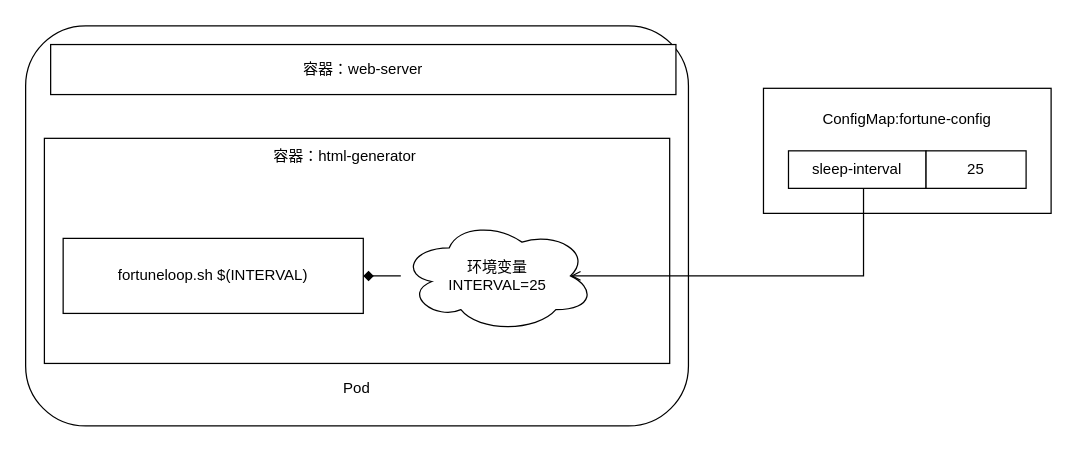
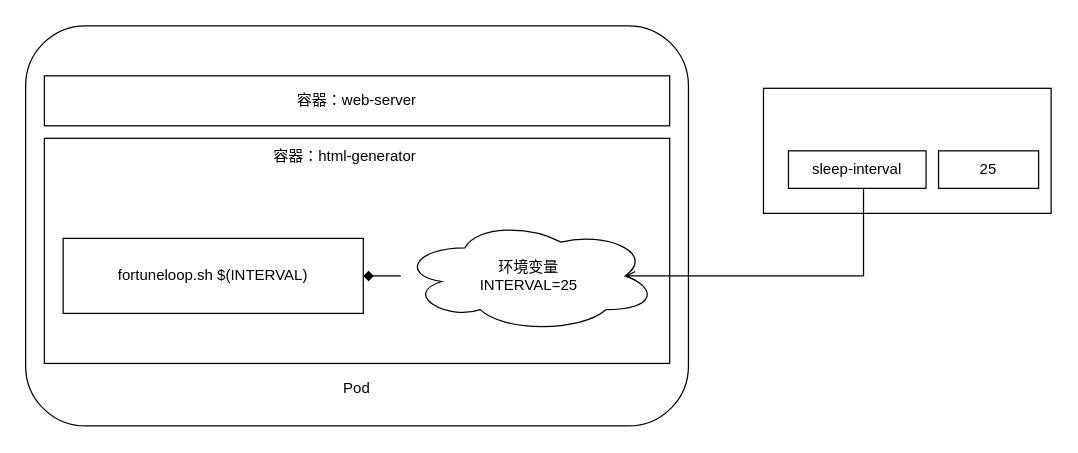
- <mxCell id="4" value="容器：web-server" style="rounded=0;whiteSpace=wrap;html=1;" vertex="1" parent="1"><mxGeometry x="40" y="35" width="500" height="40" as="geometry" /></mxCell>
+ <mxCell id="4" value="容器：web-server" style="rounded=0;whiteSpace=wrap;html=1;" vertex="1" parent="1"><mxGeometry x="35" y="60" width="500" height="40" as="geometry" /></mxCell>
- <mxCell id="11" value="ConfigMap:fortune-config" style="text;html=1;strokeColor=none;fillColor=none;align=center;verticalAlign=middle;whiteSpace=wrap;rounded=0;" vertex="1" parent="1"><mxGeometry x="655" y="80" width="140" height="30" as="geometry" /></mxCell>
- <mxCell id="14" value="25" style="rounded=0;whiteSpace=wrap;html=1;" vertex="1" parent="1"><mxGeometry x="740" y="120" width="80" height="30" as="geometry" /></mxCell>
+ <mxCell id="14" value="25" style="rounded=0;whiteSpace=wrap;html=1;" vertex="1" parent="1"><mxGeometry x="750" y="120" width="80" height="30" as="geometry" /></mxCell>
- <mxCell id="9" value="环境变量&lt;br&gt;INTERVAL=25" style="ellipse;shape=cloud;whiteSpace=wrap;html=1;" vertex="1" parent="1"><mxGeometry x="320" y="175" width="155" height="90" as="geometry" /></mxCell>
+ <mxCell id="9" value="环境变量&lt;br&gt;INTERVAL=25" style="ellipse;shape=cloud;whiteSpace=wrap;html=1;" vertex="1" parent="1"><mxGeometry x="320" y="175" width="205" height="90" as="geometry" /></mxCell>
